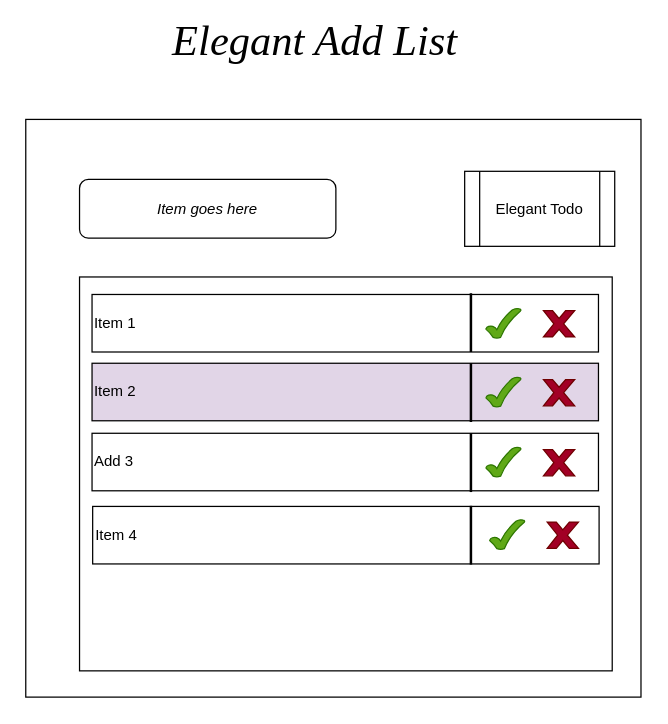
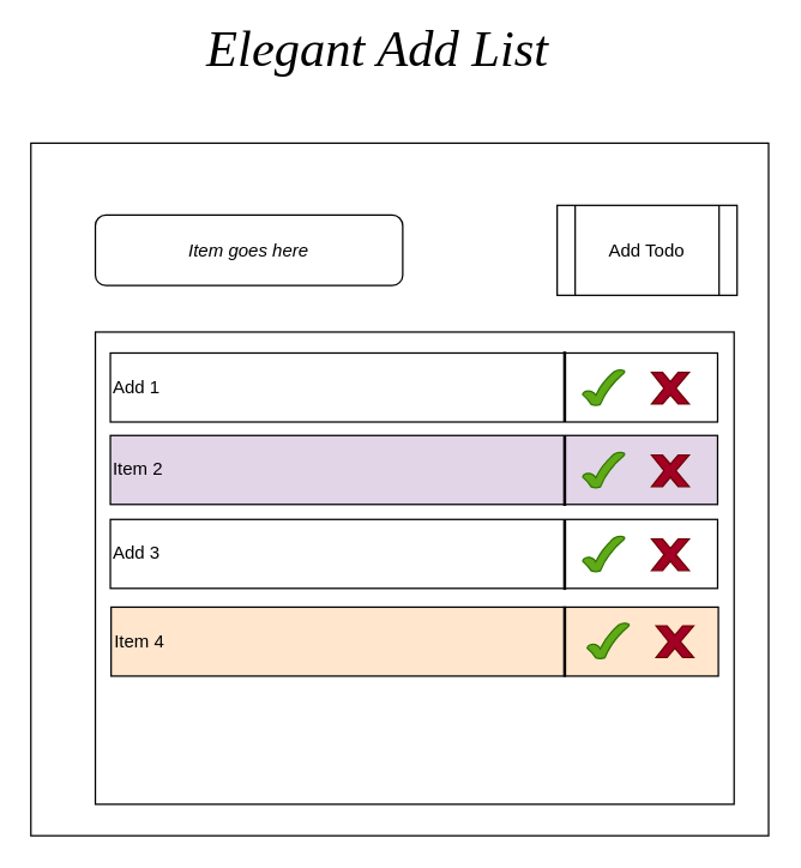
- <mxCell id="4" value="Elegant Todo" style="shape=process;whiteSpace=wrap;html=1;backgroundOutline=1;" vertex="1" parent="1"><mxGeometry x="371" y="136.5" width="120" height="60" as="geometry" /></mxCell>
+ <mxCell id="4" value="Add Todo" style="shape=process;whiteSpace=wrap;html=1;backgroundOutline=1;" vertex="1" parent="1"><mxGeometry x="371" y="136.5" width="120" height="60" as="geometry" /></mxCell>
- <mxCell id="6" value="Item 1" style="rounded=0;whiteSpace=wrap;html=1;align=left;" vertex="1" parent="1"><mxGeometry x="73" y="235" width="405" height="46" as="geometry" /></mxCell>
+ <mxCell id="6" value="Add 1" style="rounded=0;whiteSpace=wrap;html=1;align=left;" vertex="1" parent="1"><mxGeometry x="73" y="235" width="405" height="46" as="geometry" /></mxCell>
- <mxCell id="15" value="Item 4" style="rounded=0;whiteSpace=wrap;html=1;align=left;" vertex="1" parent="1"><mxGeometry x="73.5" y="404.5" width="405" height="46" as="geometry" /></mxCell>
+ <mxCell id="15" value="Item 4" style="rounded=0;whiteSpace=wrap;html=1;align=left;fillColor=#ffe6cc;" vertex="1" parent="1"><mxGeometry x="73.5" y="404.5" width="405" height="46" as="geometry" /></mxCell>
